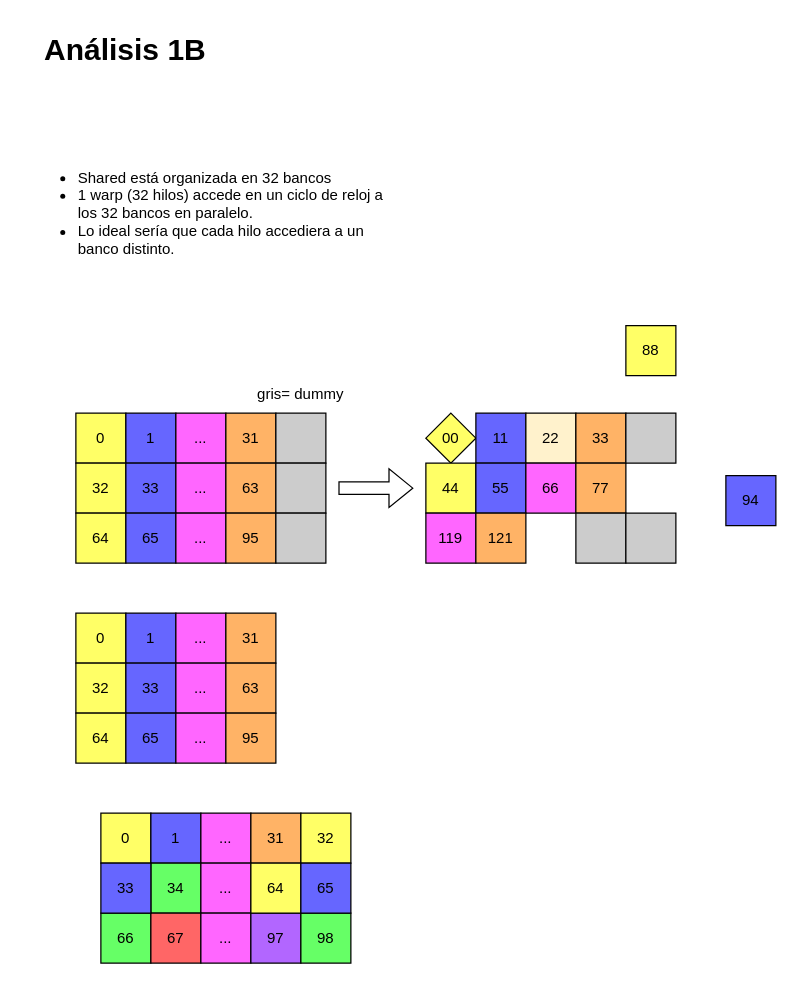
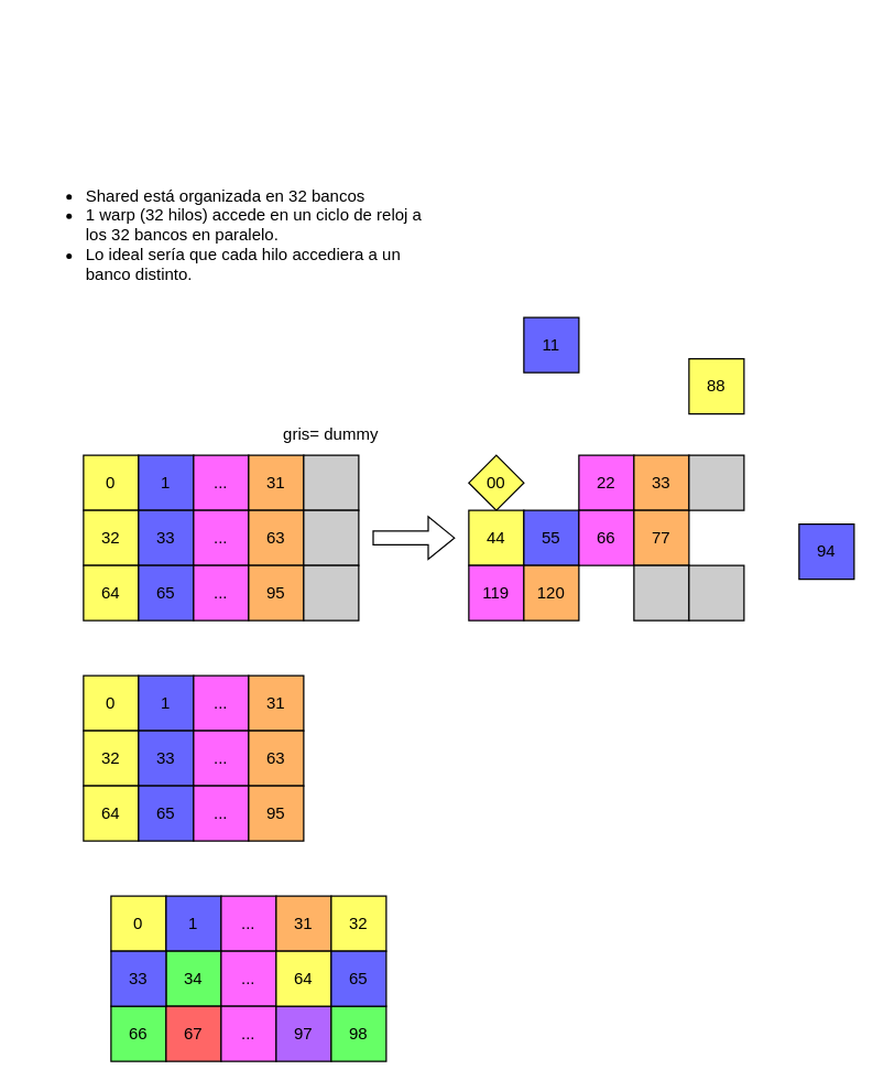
- <mxCell id="2" value="&lt;h1&gt;Análisis 1B&lt;/h1&gt;" style="text;html=1;strokeColor=none;fillColor=none;spacing=5;spacingTop=-20;whiteSpace=wrap;overflow=hidden;rounded=0;" parent="1" vertex="1"><mxGeometry x="30" y="20" width="140" height="30" as="geometry" /></mxCell>
- <mxCell id="5" value="11" style="rounded=0;whiteSpace=wrap;html=1;fillColor=#6666FF;" parent="1" vertex="1"><mxGeometry x="380" y="330" width="40" height="40" as="geometry" /></mxCell>
+ <mxCell id="5" value="11" style="rounded=0;whiteSpace=wrap;html=1;fillColor=#6666FF;" parent="1" vertex="1"><mxGeometry x="380" y="230" width="40" height="40" as="geometry" /></mxCell>
- <mxCell id="6" value="22" style="rounded=0;whiteSpace=wrap;html=1;fillColor=#fff2cc;" parent="1" vertex="1"><mxGeometry x="420" y="330" width="40" height="40" as="geometry" /></mxCell>
+ <mxCell id="6" value="22" style="rounded=0;whiteSpace=wrap;html=1;fillColor=#FF66FF;" parent="1" vertex="1"><mxGeometry x="420" y="330" width="40" height="40" as="geometry" /></mxCell>
- <mxCell id="15" value="121" style="rounded=0;whiteSpace=wrap;html=1;fillColor=#FFB366;" parent="1" vertex="1"><mxGeometry x="380" y="410" width="40" height="40" as="geometry" /></mxCell>
+ <mxCell id="15" value="120" style="rounded=0;whiteSpace=wrap;html=1;fillColor=#FFB366;" parent="1" vertex="1"><mxGeometry x="380" y="410" width="40" height="40" as="geometry" /></mxCell>
